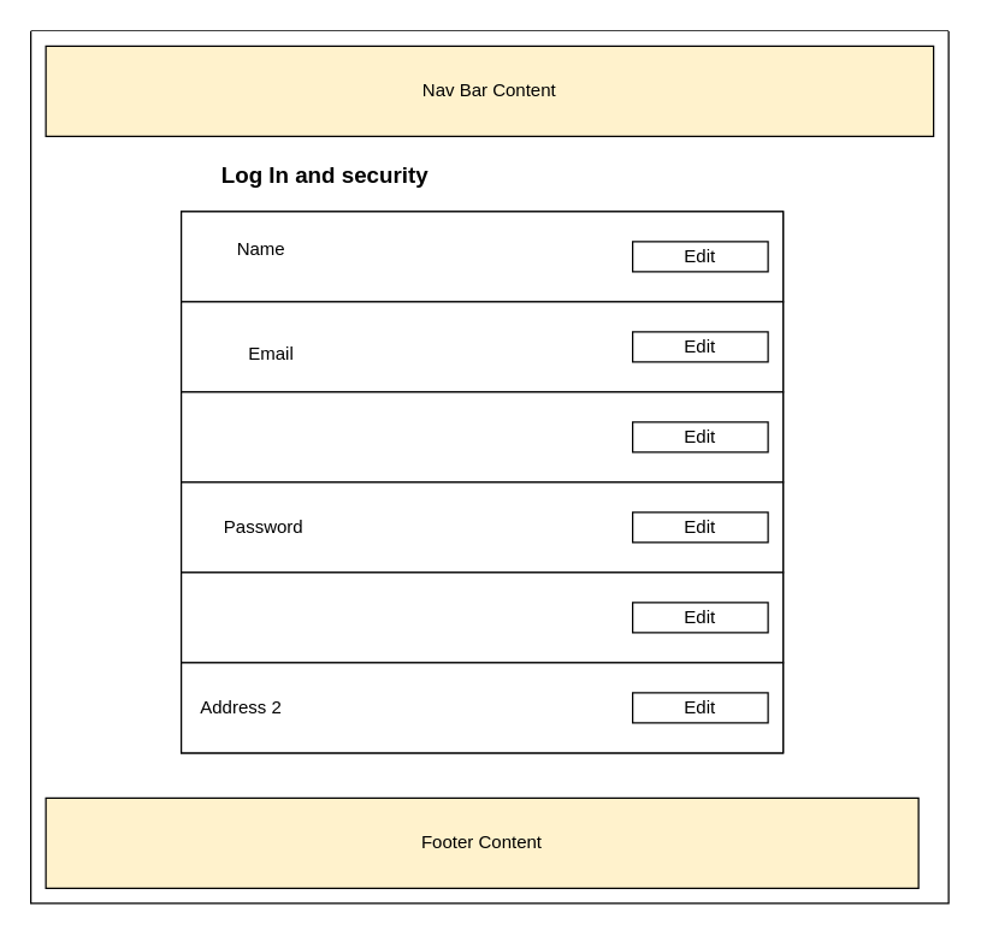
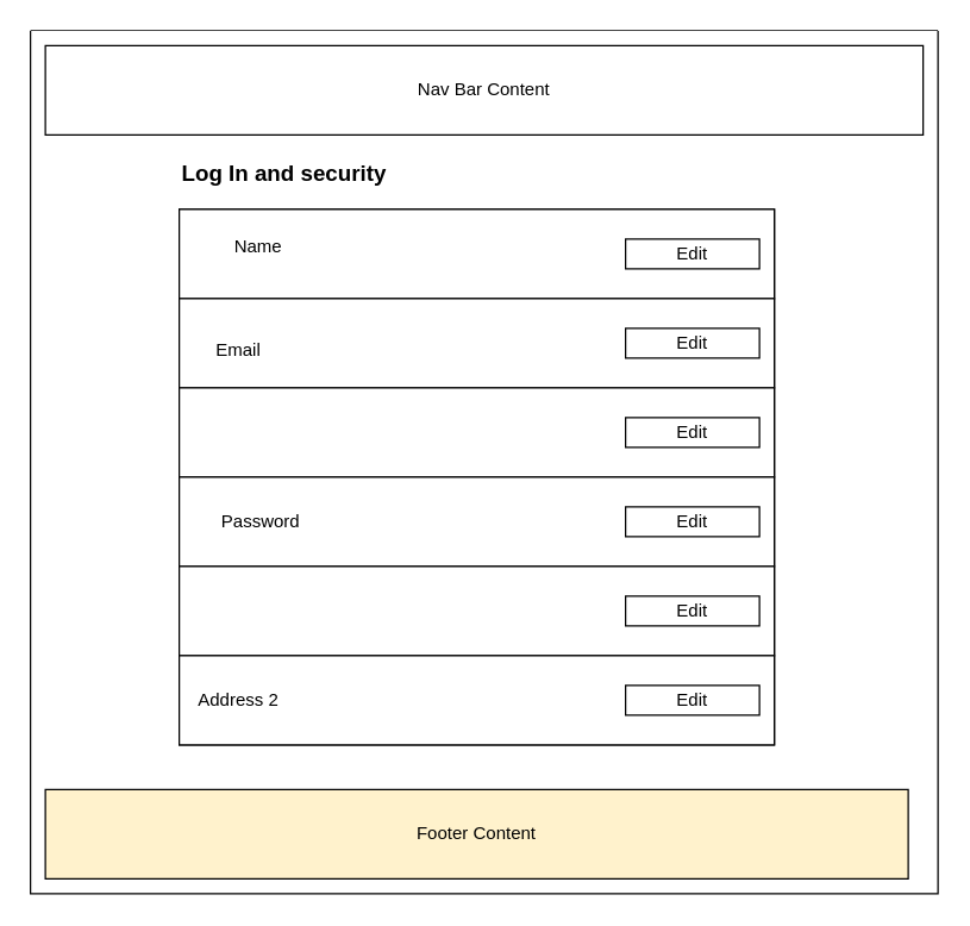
- <mxCell id="3" value="Nav Bar Content" style="rounded=0;whiteSpace=wrap;html=1;fillColor=#fff2cc;" parent="2" vertex="1"><mxGeometry x="10" y="10" width="590" height="60" as="geometry" /></mxCell>
+ <mxCell id="3" value="Nav Bar Content" style="rounded=0;whiteSpace=wrap;html=1;" parent="2" vertex="1"><mxGeometry x="10" y="10" width="590" height="60" as="geometry" /></mxCell>
- <mxCell id="5" value="Log In and security" style="text;html=1;align=left;verticalAlign=middle;whiteSpace=wrap;rounded=0;fontStyle=1;fontSize=15;" parent="2" vertex="1"><mxGeometry x="125" y="80" width="220" height="30" as="geometry" /></mxCell>
+ <mxCell id="5" value="Log In and security" style="text;html=1;align=left;verticalAlign=middle;whiteSpace=wrap;rounded=0;fontStyle=1;fontSize=15;" parent="2" vertex="1"><mxGeometry x="100" y="80" width="220" height="30" as="geometry" /></mxCell>
- <mxCell id="19" value="Email" style="text;html=1;align=center;verticalAlign=middle;whiteSpace=wrap;rounded=0;" parent="2" vertex="1"><mxGeometry x="130" y="200" width="60" height="30" as="geometry" /></mxCell>
+ <mxCell id="19" value="Email" style="text;html=1;align=center;verticalAlign=middle;whiteSpace=wrap;rounded=0;" parent="2" vertex="1"><mxGeometry x="110" y="200" width="60" height="30" as="geometry" /></mxCell>
